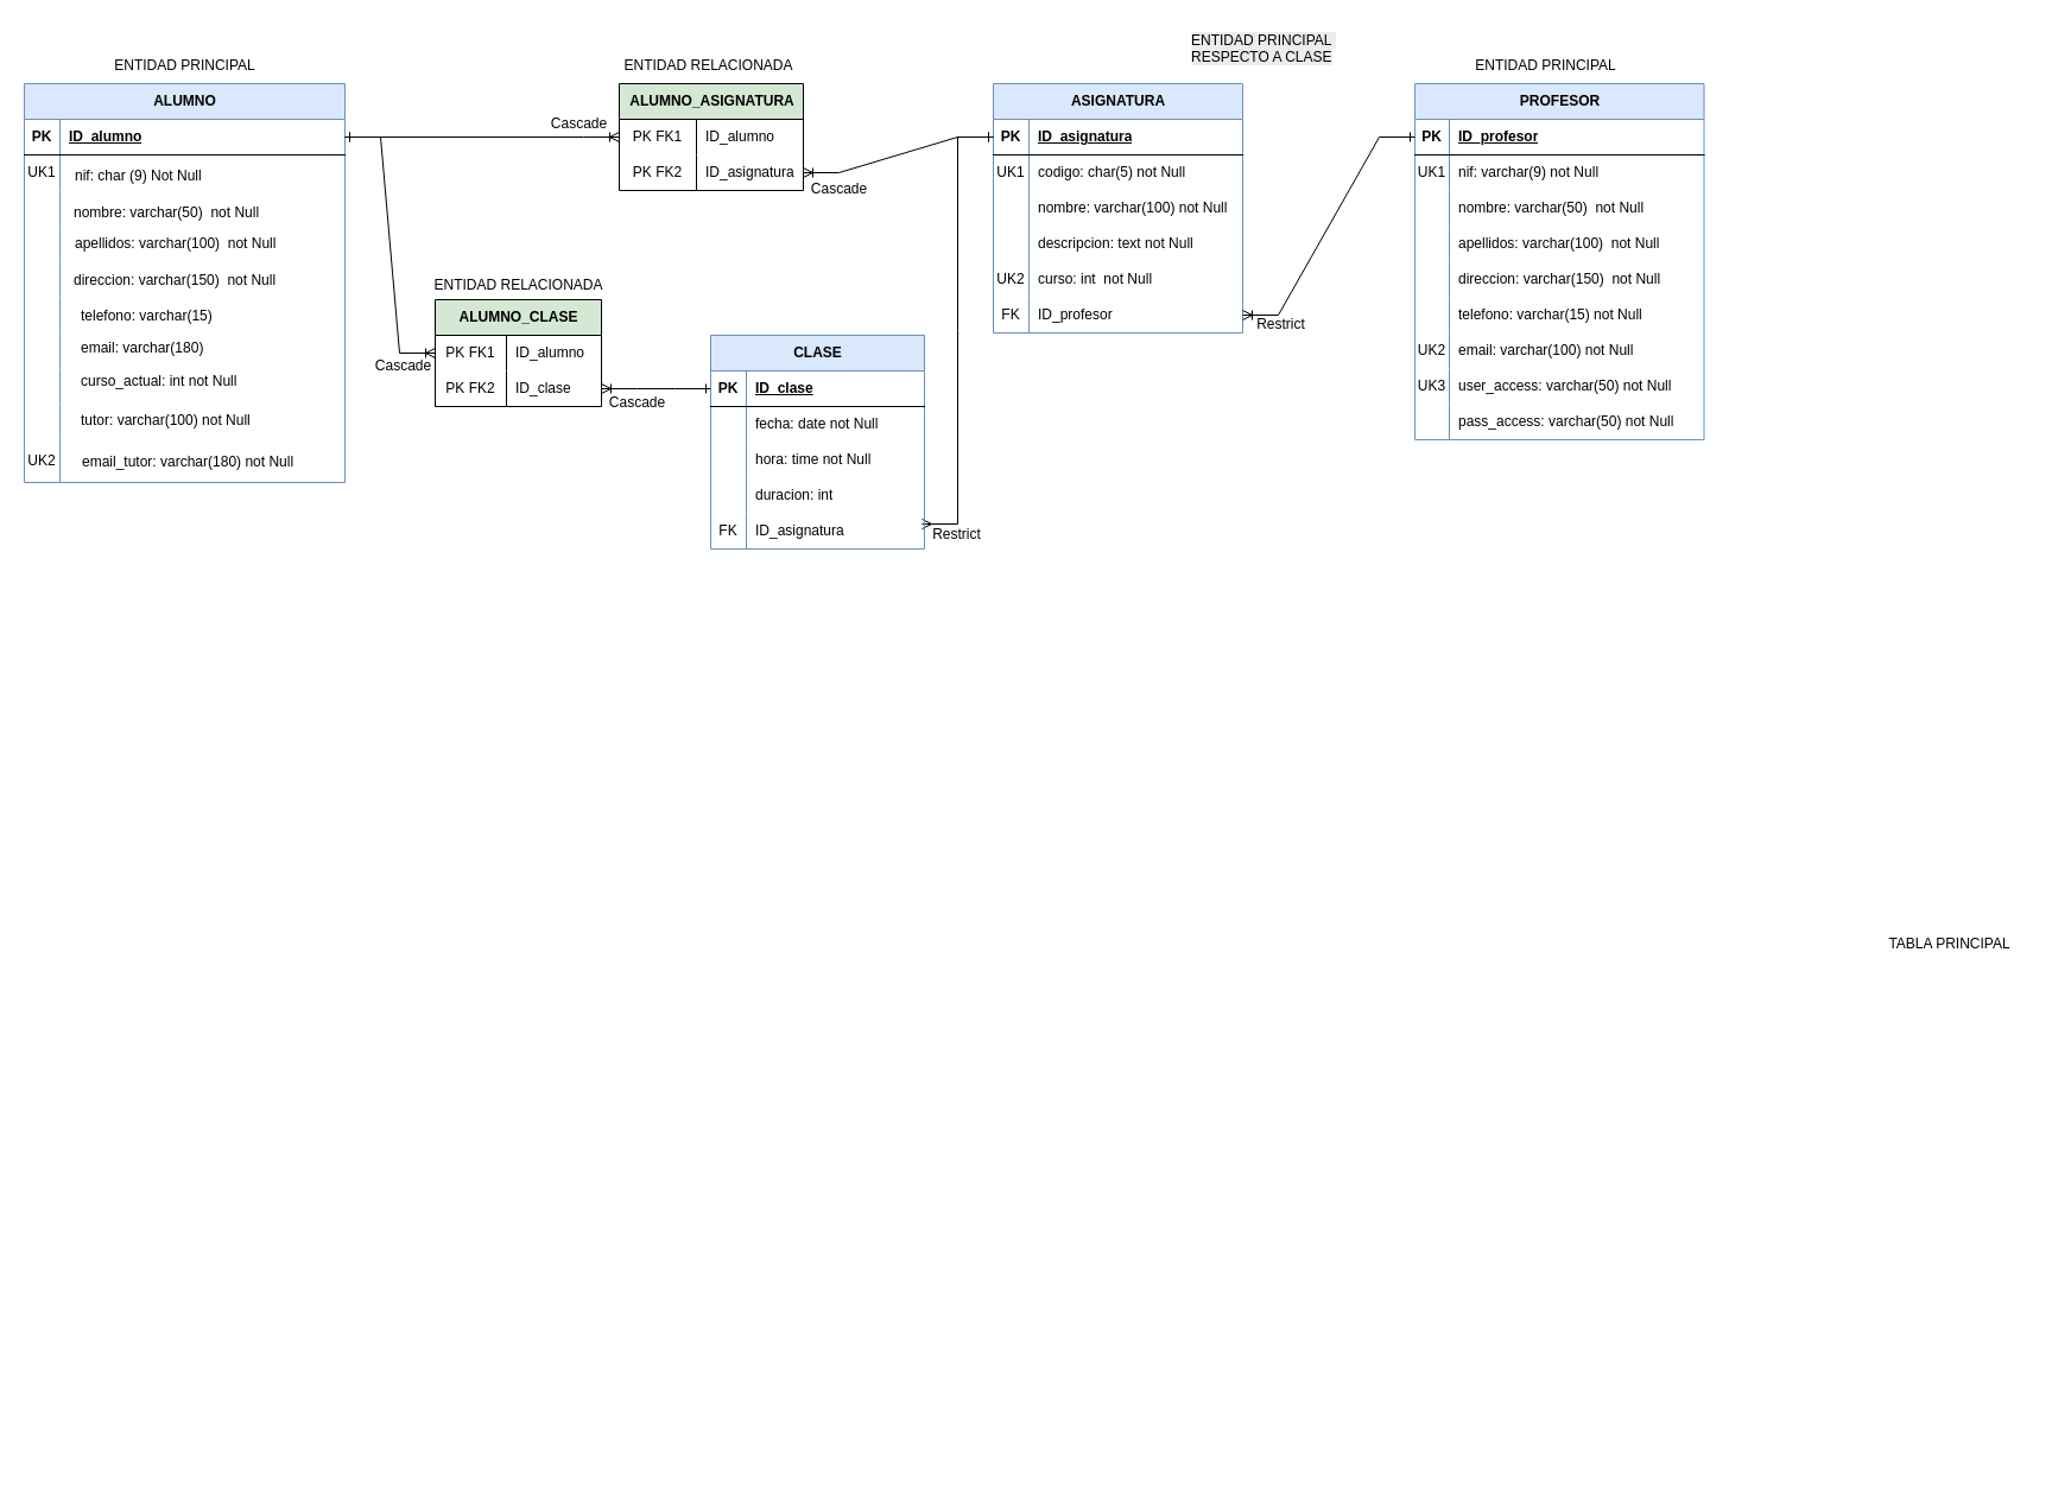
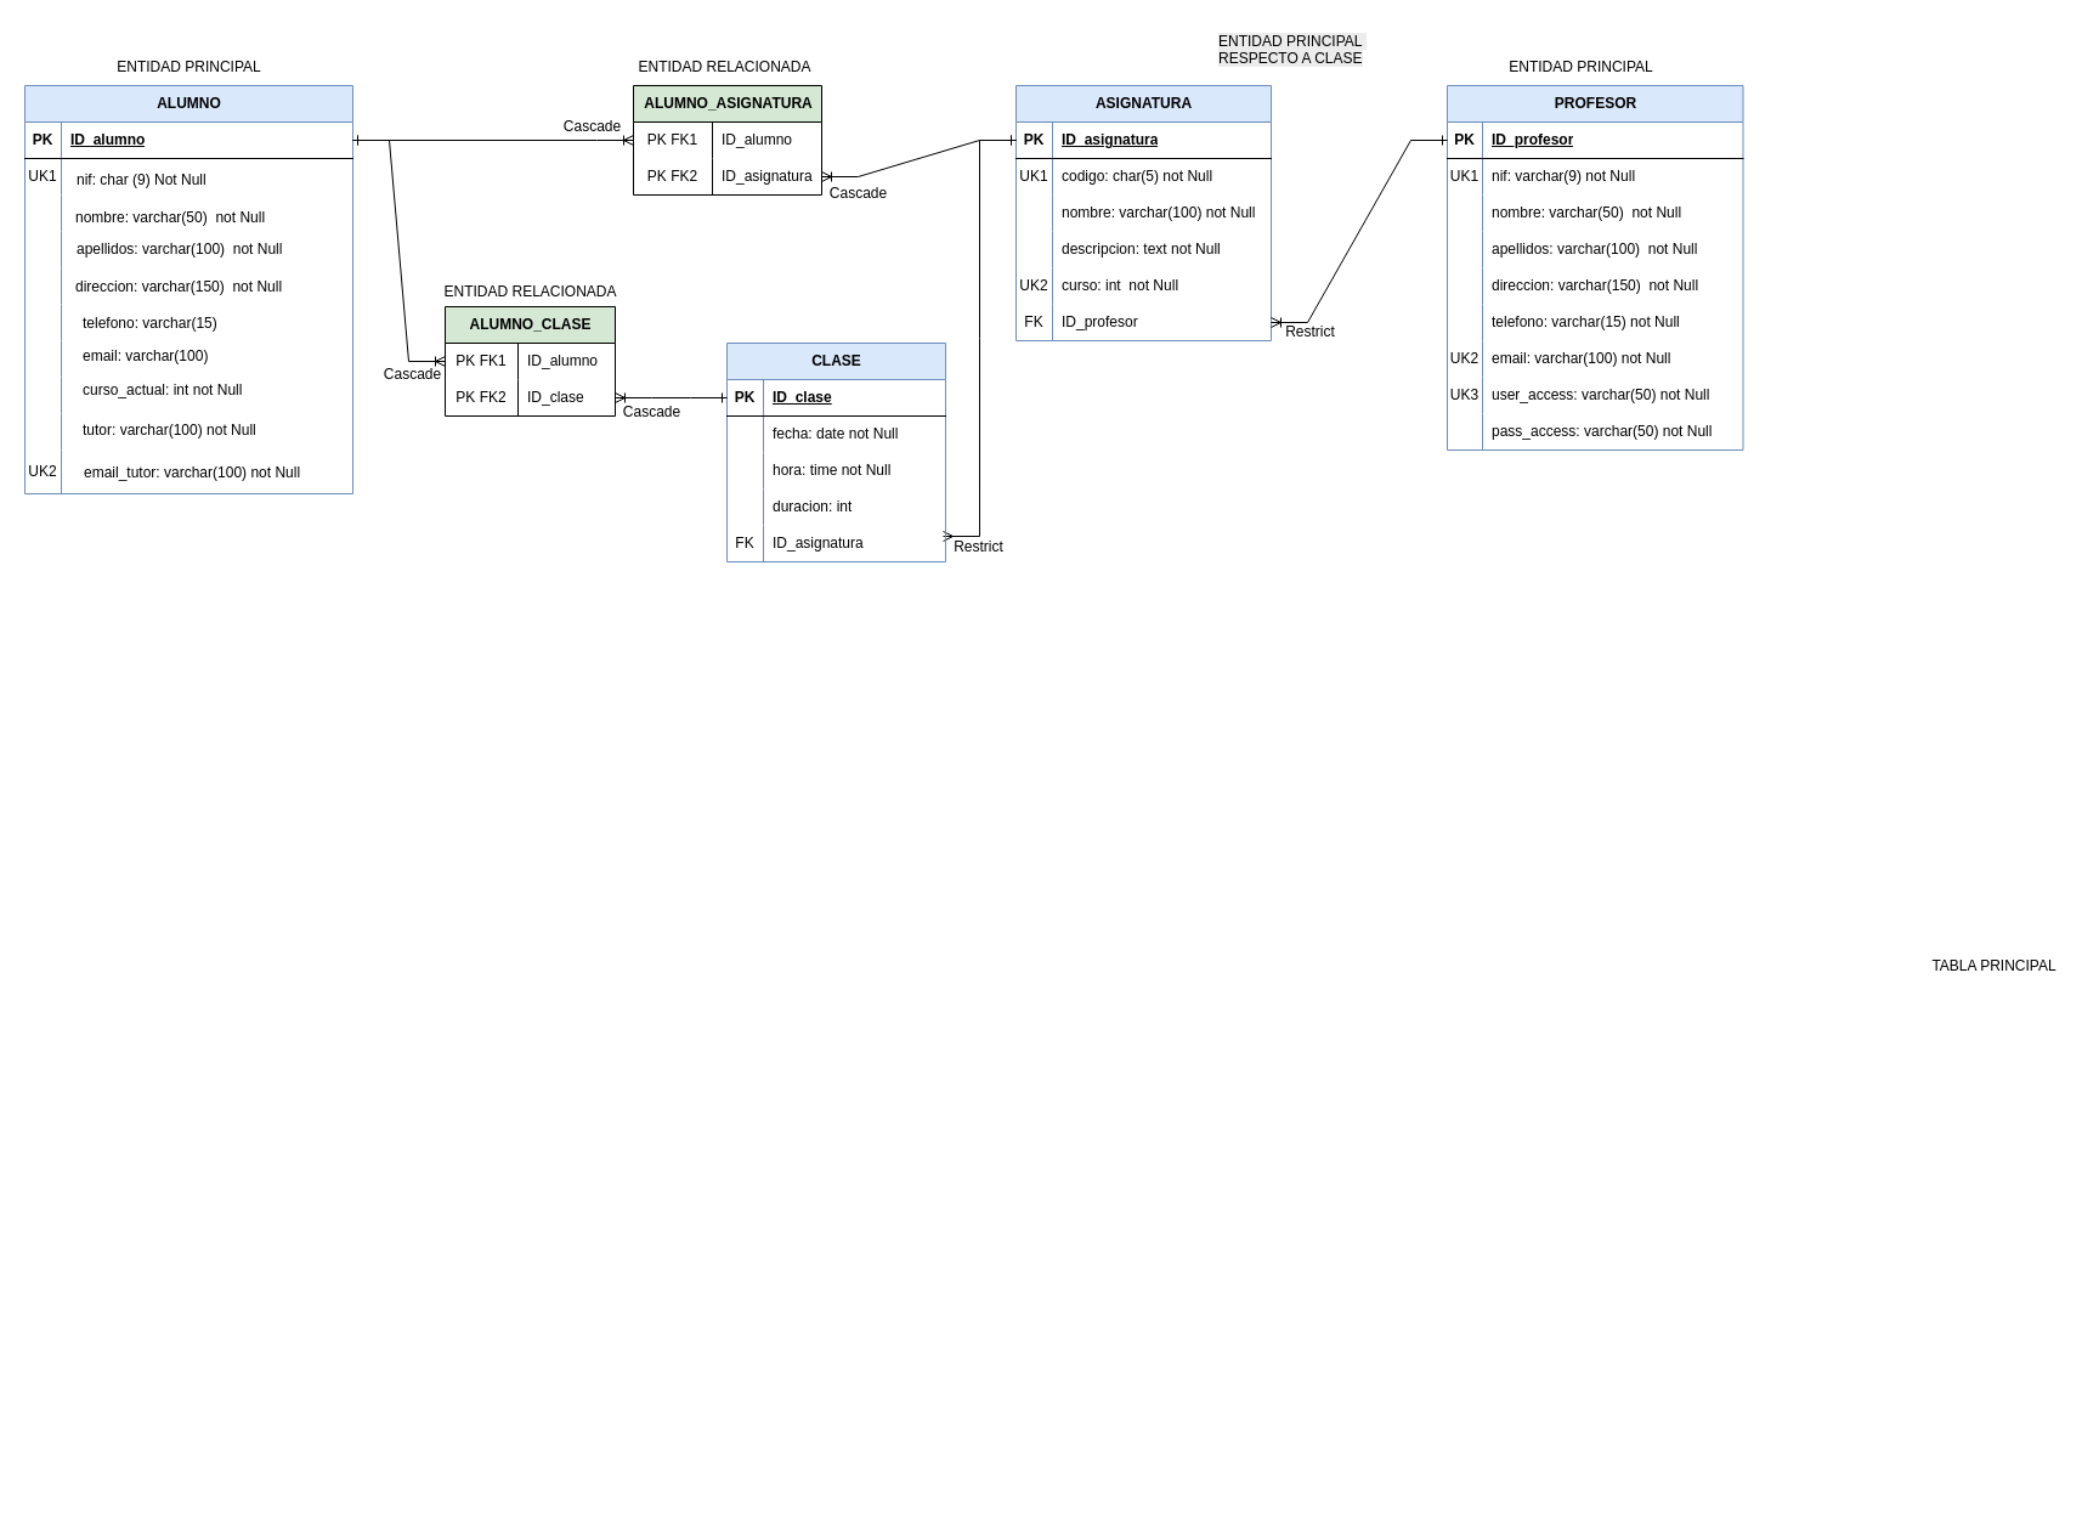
- <mxCell id="87" value="email: varchar(180)" style="shape=partialRectangle;connectable=1;fillColor=none;top=0;left=0;bottom=0;right=0;align=left;spacingLeft=6;overflow=hidden;whiteSpace=wrap;html=1;movable=1;resizable=1;rotatable=1;deletable=1;editable=1;locked=0;" parent="49" vertex="1"><mxGeometry x="-46" y="206.513" width="180" height="33.077" as="geometry"><mxRectangle width="150" height="30" as="alternateBounds" /></mxGeometry></mxCell>
+ <mxCell id="87" value="email: varchar(100)" style="shape=partialRectangle;connectable=1;fillColor=none;top=0;left=0;bottom=0;right=0;align=left;spacingLeft=6;overflow=hidden;whiteSpace=wrap;html=1;movable=1;resizable=1;rotatable=1;deletable=1;editable=1;locked=0;" parent="49" vertex="1"><mxGeometry x="-46" y="206.513" width="180" height="33.077" as="geometry"><mxRectangle width="150" height="30" as="alternateBounds" /></mxGeometry></mxCell>
- <mxCell id="89" value="email_tutor: varchar(180) not Null" style="shape=partialRectangle;connectable=1;fillColor=none;top=0;left=0;bottom=0;right=0;align=left;spacingLeft=6;overflow=hidden;whiteSpace=wrap;html=1;movable=1;resizable=1;rotatable=1;deletable=1;editable=1;locked=0;" parent="49" vertex="1"><mxGeometry x="-45" y="302.744" width="199" height="33.077" as="geometry"><mxRectangle width="150" height="30" as="alternateBounds" /></mxGeometry></mxCell>
+ <mxCell id="89" value="email_tutor: varchar(100) not Null" style="shape=partialRectangle;connectable=1;fillColor=none;top=0;left=0;bottom=0;right=0;align=left;spacingLeft=6;overflow=hidden;whiteSpace=wrap;html=1;movable=1;resizable=1;rotatable=1;deletable=1;editable=1;locked=0;" parent="49" vertex="1"><mxGeometry x="-45" y="302.744" width="199" height="33.077" as="geometry"><mxRectangle width="150" height="30" as="alternateBounds" /></mxGeometry></mxCell>
